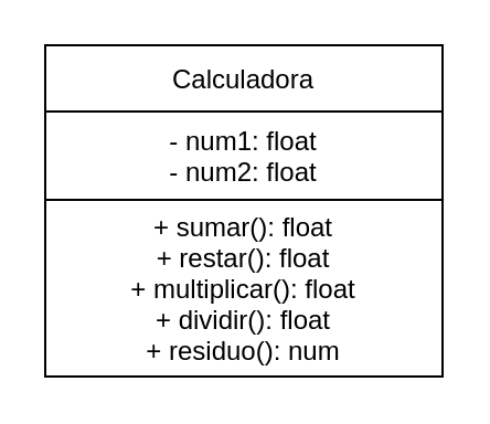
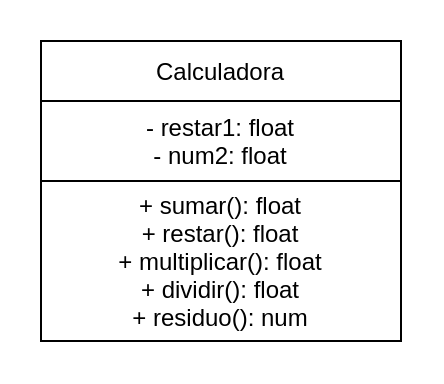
- <mxCell id="3" value="- num1: float&#10;- num2: float" style="shape=rectangle;" vertex="1" parent="2"><mxGeometry y="30" width="180" height="40" as="geometry" /></mxCell>
+ <mxCell id="3" value="- restar1: float&#10;- num2: float" style="shape=rectangle;" vertex="1" parent="2"><mxGeometry y="30" width="180" height="40" as="geometry" /></mxCell>
